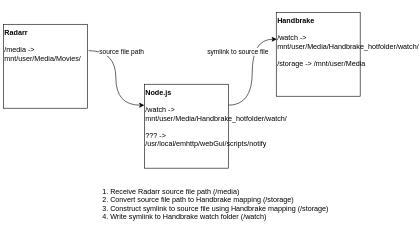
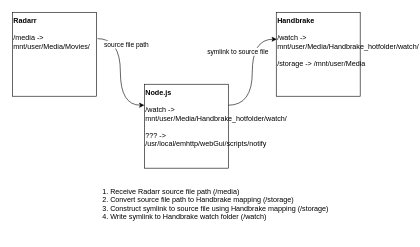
- <mxCell id="8" value="&lt;div&gt;&lt;b&gt;Radarr&lt;br&gt;&lt;/b&gt;&lt;/div&gt;&lt;div&gt;&lt;b&gt;&lt;br&gt;&lt;/b&gt;&lt;/div&gt;&lt;div&gt;&lt;span style=&quot;height: 190px;&quot; class=&quot;docker_readmore readmore-js-section readmore-js-expanded&quot;&gt;/media -&amp;gt; mnt/user/Media/Movies/&lt;/span&gt;&lt;/div&gt;" style="whiteSpace=wrap;html=1;aspect=fixed;align=left;verticalAlign=top;" vertex="1" parent="1"><mxGeometry x="5" y="40" width="140" height="140" as="geometry" /></mxCell>
+ <mxCell id="8" value="&lt;div&gt;&lt;b&gt;Radarr&lt;br&gt;&lt;/b&gt;&lt;/div&gt;&lt;div&gt;&lt;b&gt;&lt;br&gt;&lt;/b&gt;&lt;/div&gt;&lt;div&gt;&lt;span style=&quot;height: 190px;&quot; class=&quot;docker_readmore readmore-js-section readmore-js-expanded&quot;&gt;/media -&amp;gt; mnt/user/Media/Movies/&lt;/span&gt;&lt;/div&gt;" style="whiteSpace=wrap;html=1;aspect=fixed;align=left;verticalAlign=top;" vertex="1" parent="1"><mxGeometry x="20" y="20" width="140" height="140" as="geometry" /></mxCell>
